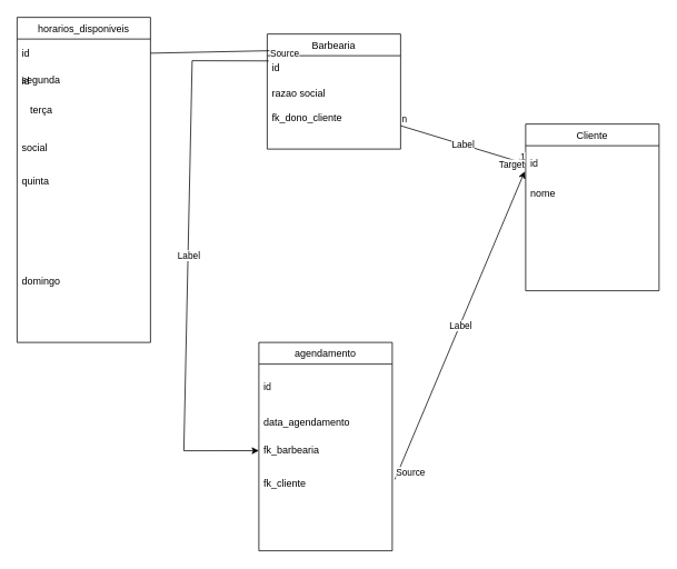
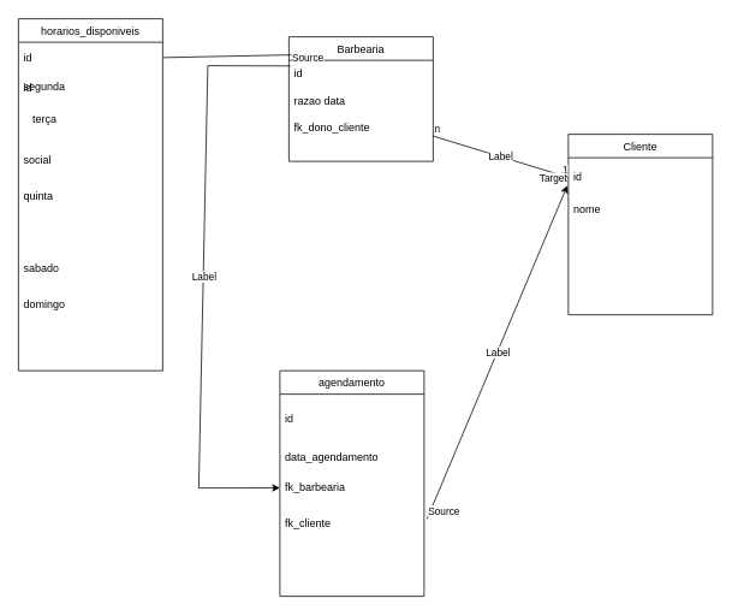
- <mxCell id="24" value="razao social" style="text;strokeColor=none;fillColor=none;align=left;verticalAlign=middle;spacingLeft=4;spacingRight=4;overflow=hidden;points=[[0,0.5],[1,0.5]];portConstraint=eastwest;rotatable=0;whiteSpace=wrap;html=1;" vertex="1" parent="22"><mxGeometry y="56" width="160" height="30" as="geometry" /></mxCell>
+ <mxCell id="24" value="razao data" style="text;strokeColor=none;fillColor=none;align=left;verticalAlign=middle;spacingLeft=4;spacingRight=4;overflow=hidden;points=[[0,0.5],[1,0.5]];portConstraint=eastwest;rotatable=0;whiteSpace=wrap;html=1;" vertex="1" parent="22"><mxGeometry y="56" width="160" height="30" as="geometry" /></mxCell>
+ <mxCell id="14" value="sabado" style="text;strokeColor=none;fillColor=none;align=left;verticalAlign=middle;spacingLeft=4;spacingRight=4;overflow=hidden;points=[[0,0.5],[1,0.5]];portConstraint=eastwest;rotatable=0;whiteSpace=wrap;html=1;" vertex="1" parent="1"><mxGeometry x="20" y="281.63" width="160" height="31.37" as="geometry" /></mxCell>
